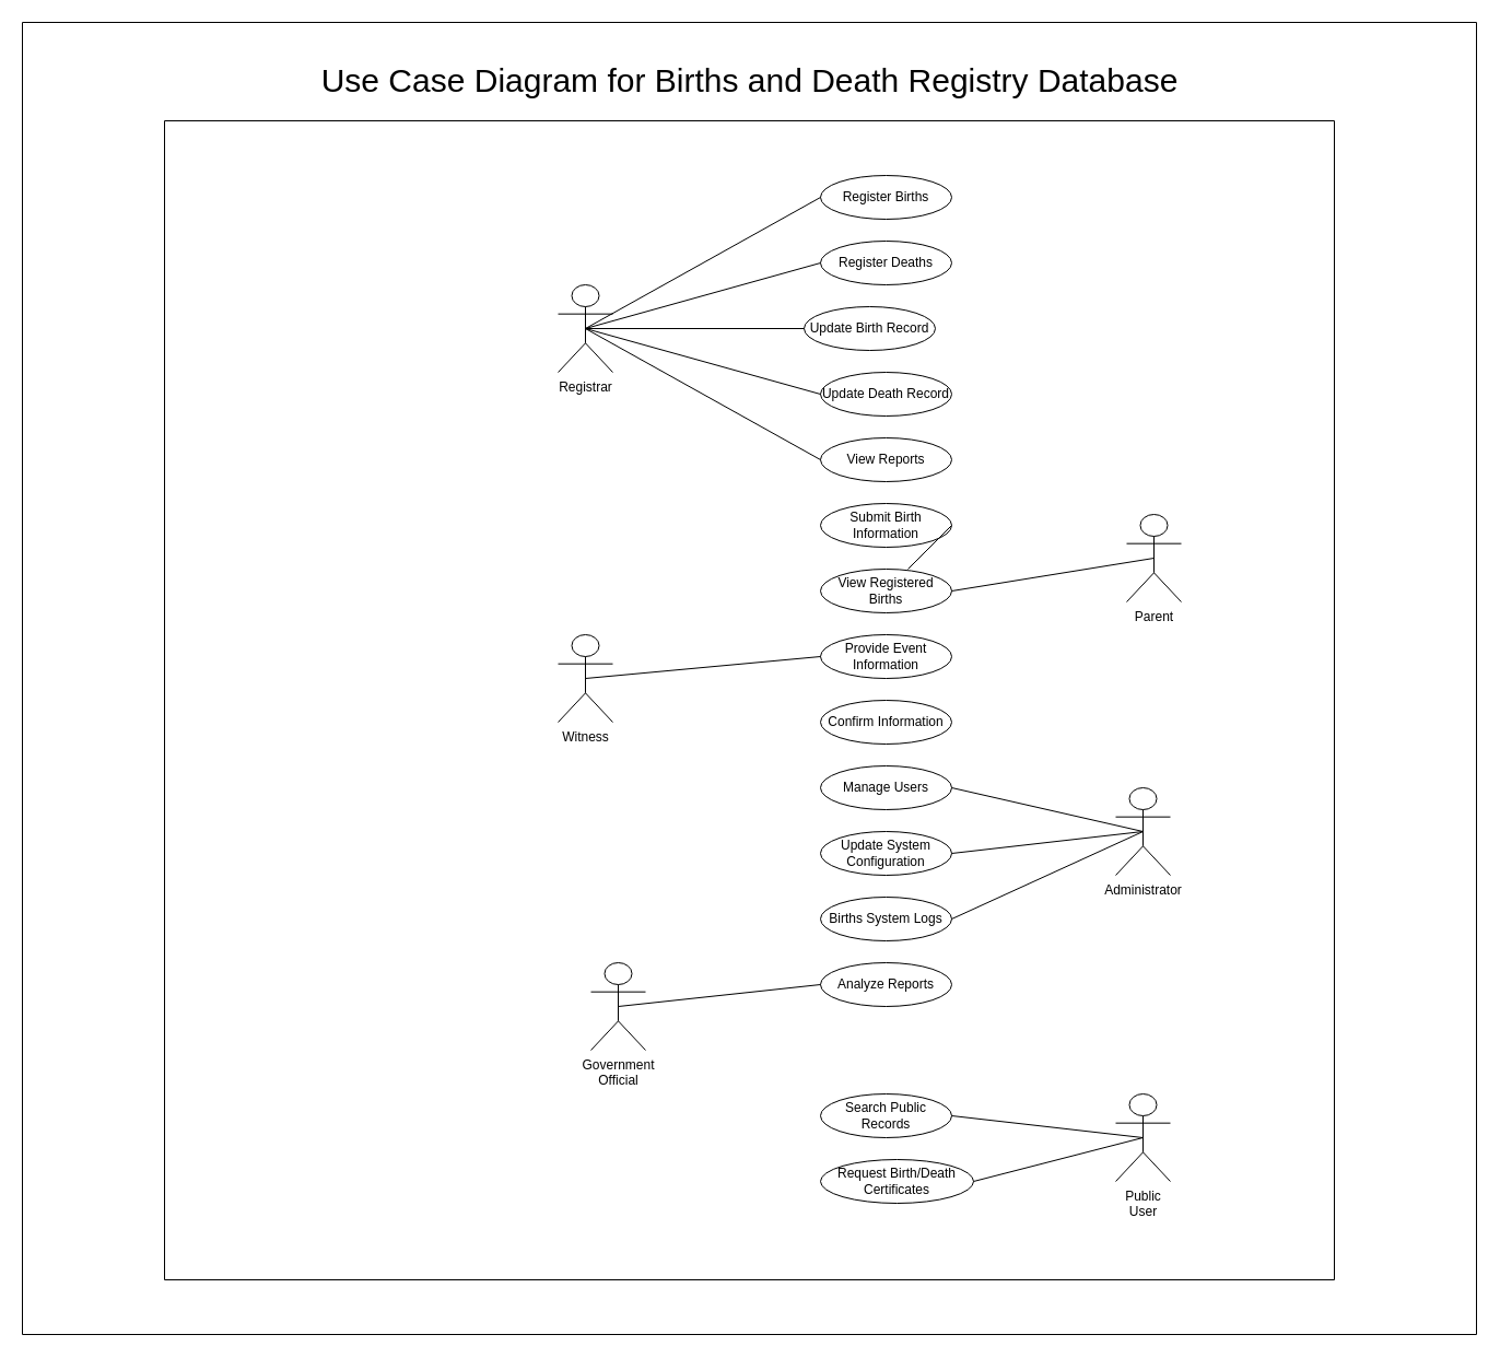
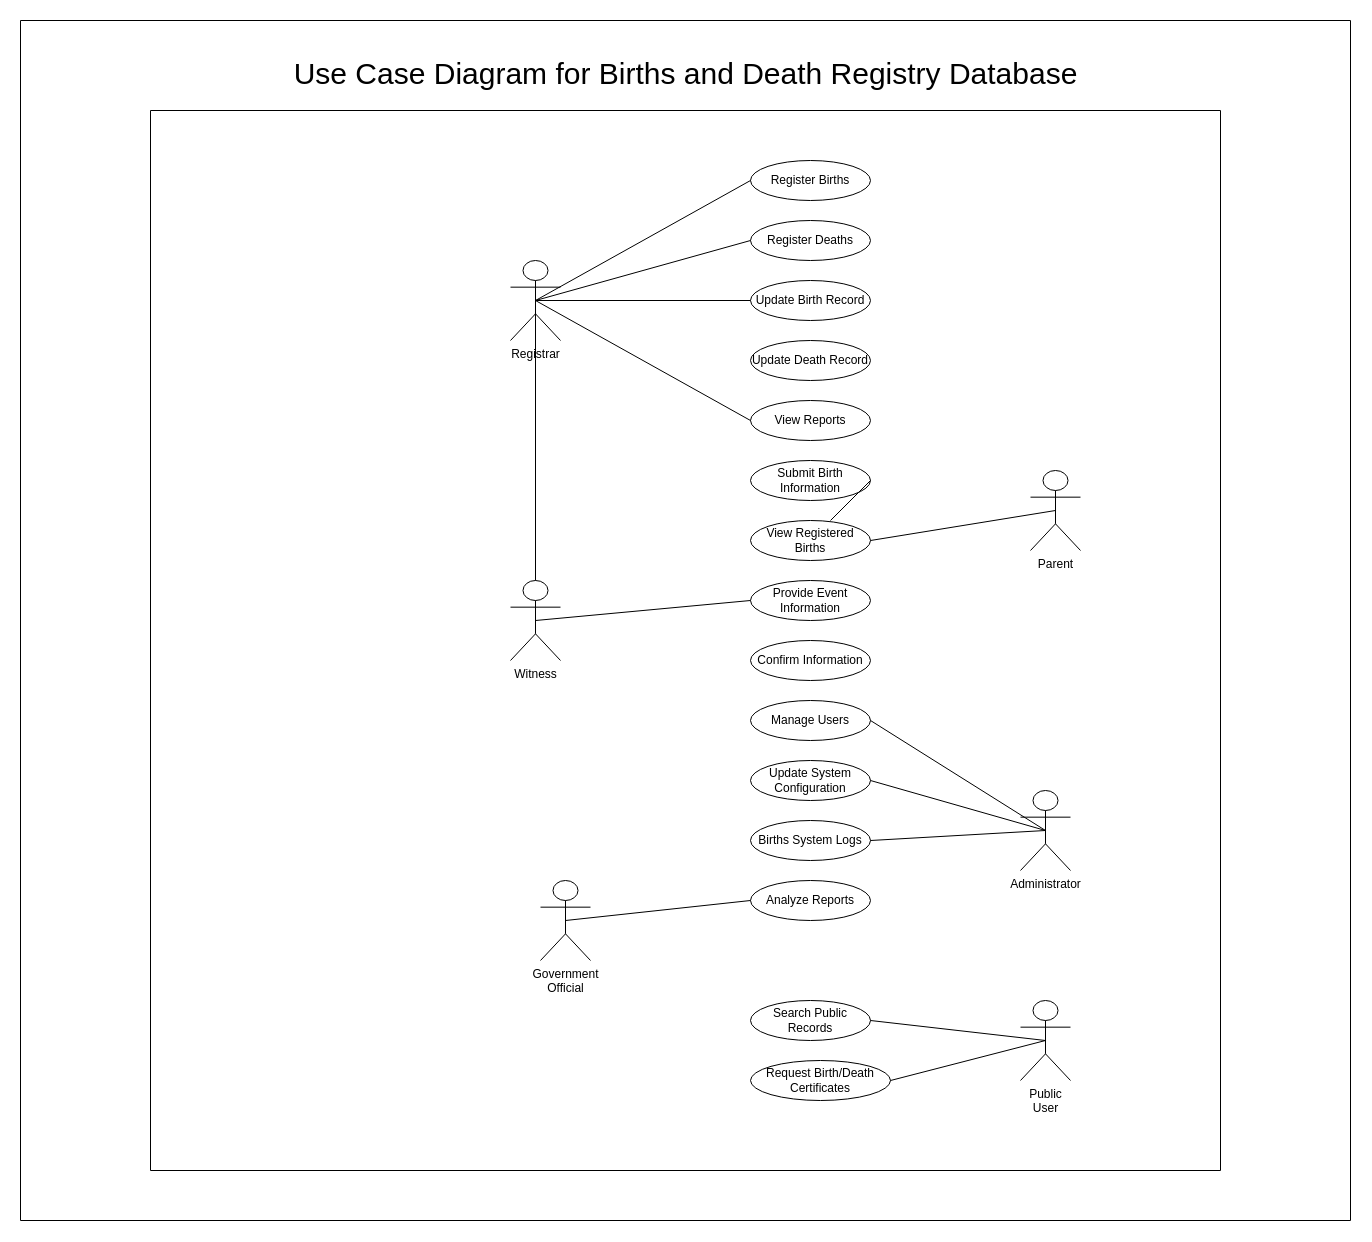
- <mxCell id="4" value="Update Birth Record" style="shape=ellipse;whiteSpace=wrap;html=1;" parent="1" vertex="1"><mxGeometry x="735" y="280" width="120" height="40" as="geometry" /></mxCell>
+ <mxCell id="4" value="Update Birth Record" style="shape=ellipse;whiteSpace=wrap;html=1;" parent="1" vertex="1"><mxGeometry x="750" y="280" width="120" height="40" as="geometry" /></mxCell>
- <mxCell id="28" value="" style="endArrow=none;html=1;rounded=0;entryX=0;entryY=0.5;entryDx=0;entryDy=0;exitX=0.5;exitY=0.5;exitDx=0;exitDy=0;exitPerimeter=0;" parent="1" source="18" target="5" edge="1"><mxGeometry width="50" height="50" relative="1" as="geometry"><mxPoint x="680" y="380" as="sourcePoint" /><mxPoint x="730" y="330" as="targetPoint" /></mxGeometry></mxCell>
+ <mxCell id="28" value="" style="endArrow=none;html=1;rounded=0;exitX=0.5;exitY=0.5;exitDx=0;exitDy=0;exitPerimeter=0;" parent="1" source="18" target="22" edge="1"><mxGeometry width="50" height="50" relative="1" as="geometry"><mxPoint x="680" y="380" as="sourcePoint" /><mxPoint x="730" y="330" as="targetPoint" /></mxGeometry></mxCell>
- <mxCell id="20" value="&lt;span style=&quot;text-wrap-mode: wrap;&quot;&gt;Administrator&lt;/span&gt;" style="shape=umlActor;verticalLabelPosition=bottom;verticalAlign=top;html=1;outlineConnect=0;" parent="17" vertex="1"><mxGeometry x="870" y="610" width="50" height="80" as="geometry" /></mxCell>
+ <mxCell id="20" value="&lt;span style=&quot;text-wrap-mode: wrap;&quot;&gt;Administrator&lt;/span&gt;" style="shape=umlActor;verticalLabelPosition=bottom;verticalAlign=top;html=1;outlineConnect=0;" parent="17" vertex="1"><mxGeometry x="870" y="680" width="50" height="80" as="geometry" /></mxCell>
